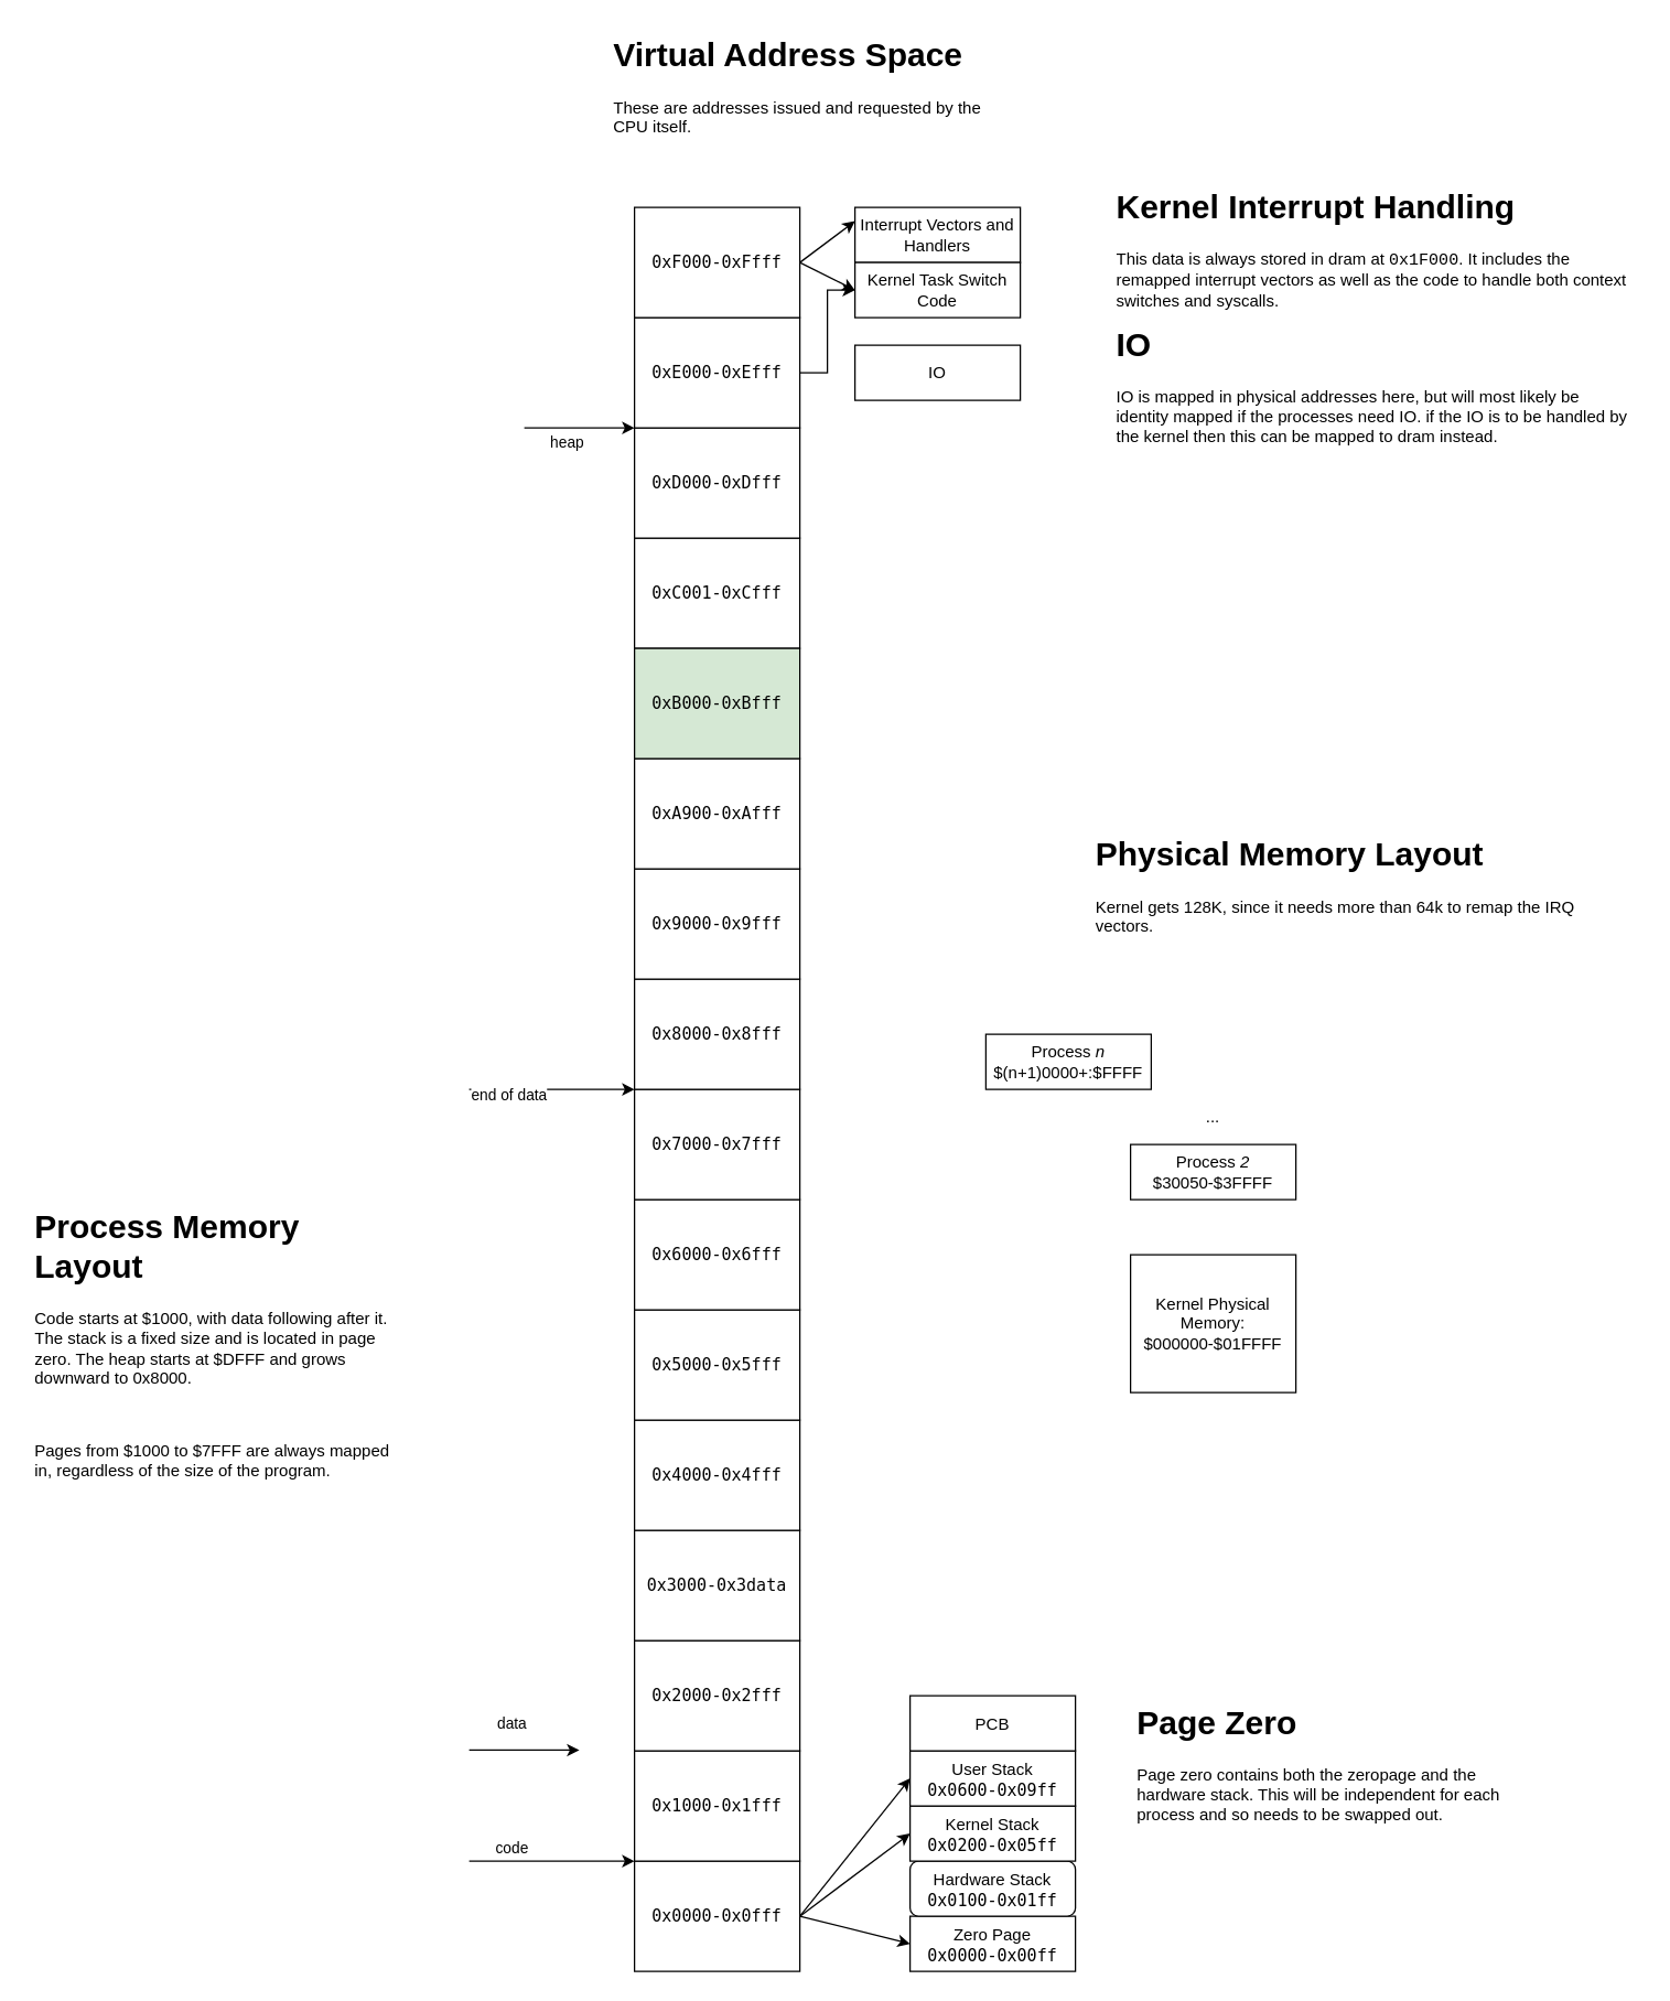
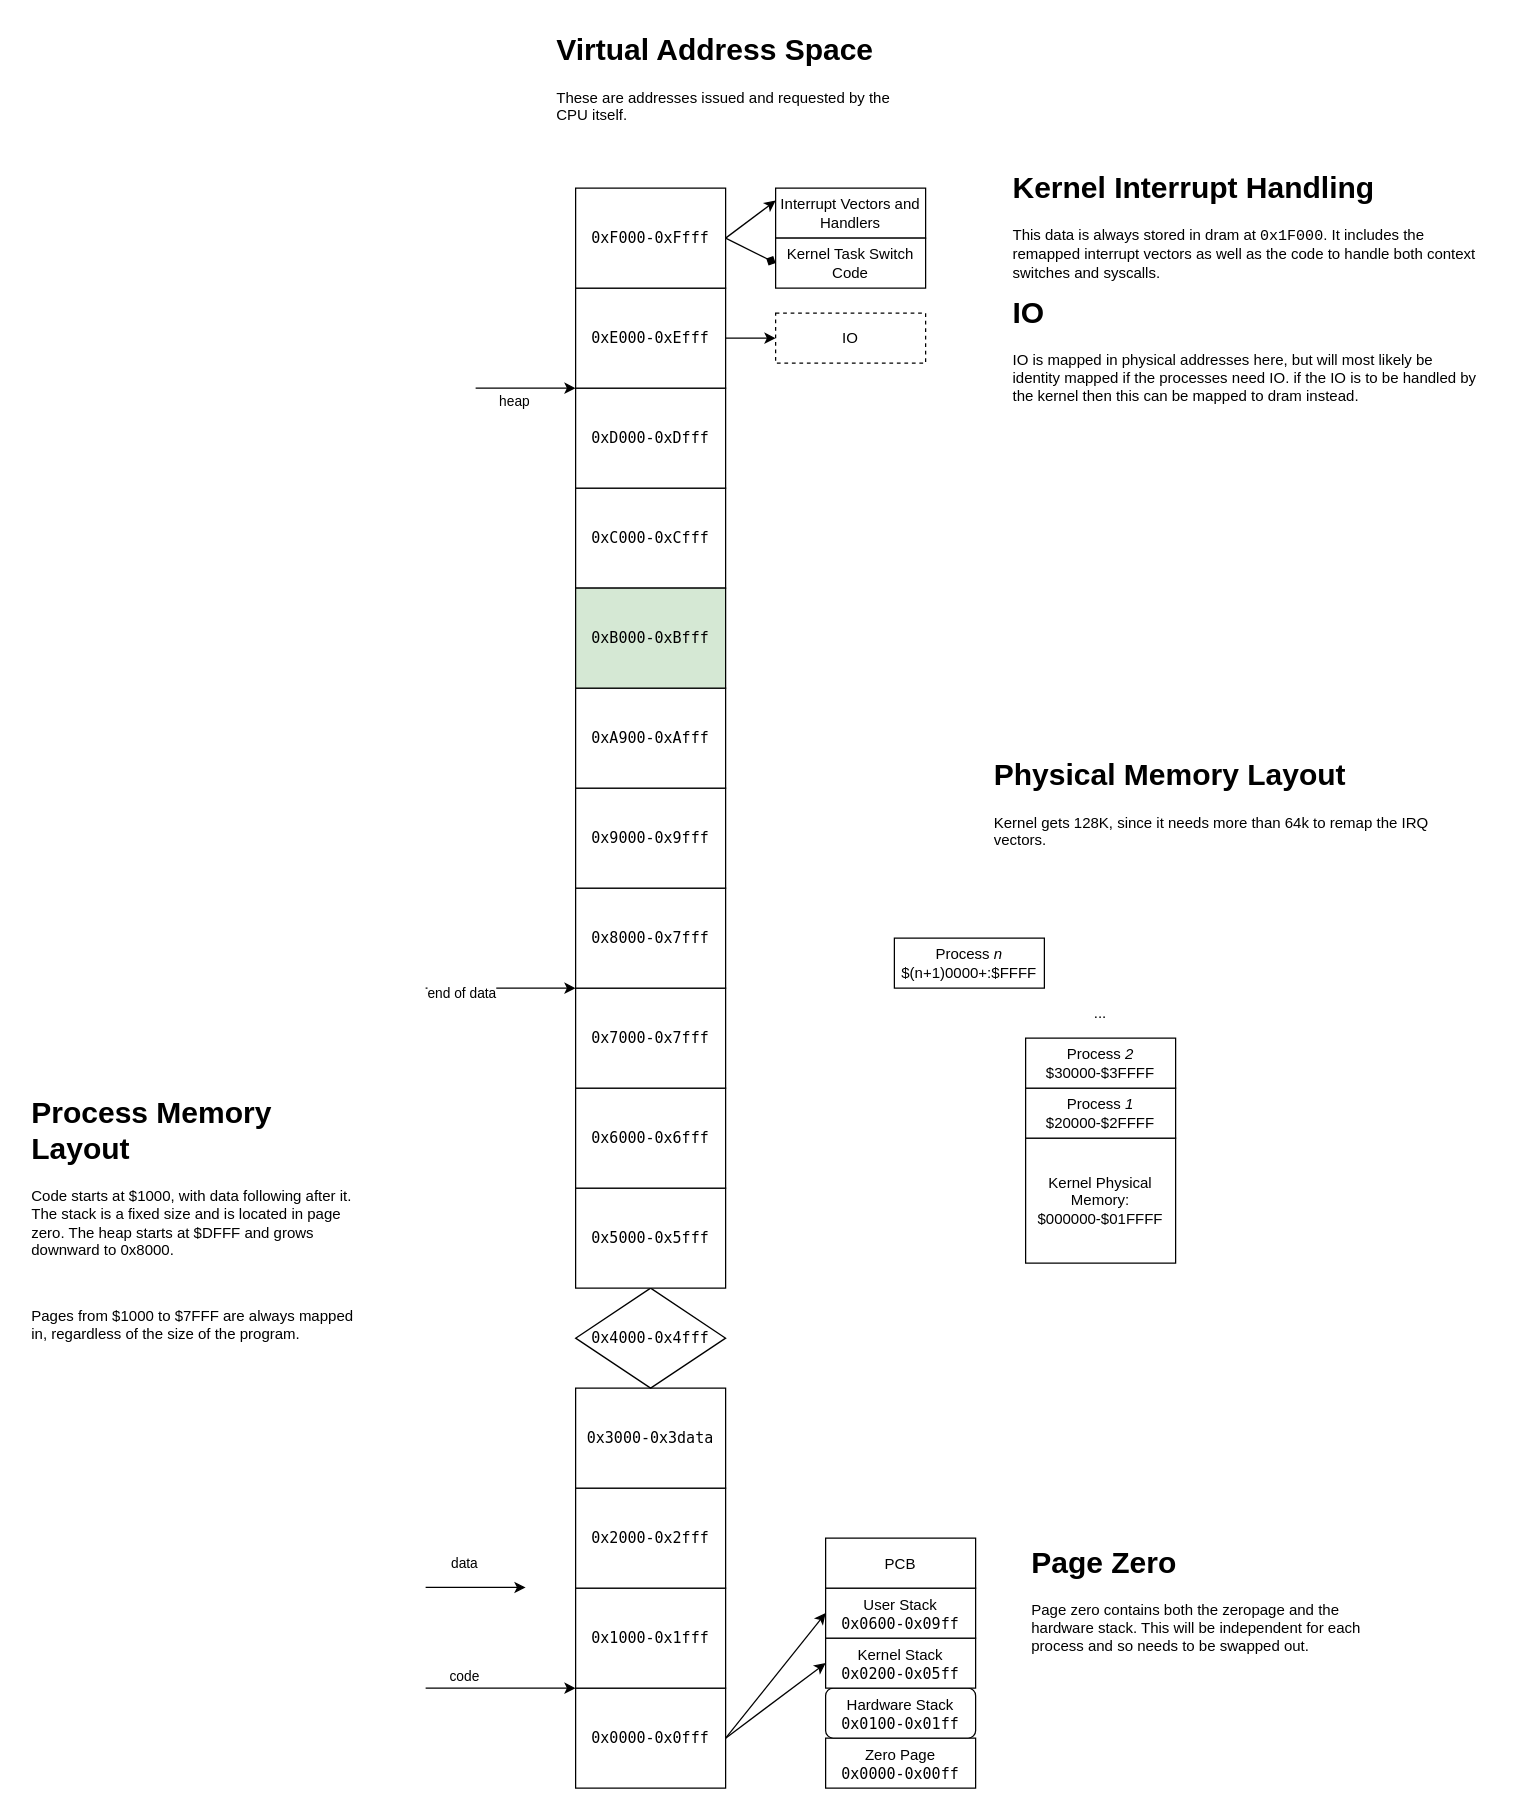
- <mxCell id="30" value="" style="endArrow=classic;html=1;rounded=0;exitX=1;exitY=0.5;exitDx=0;exitDy=0;entryX=0;entryY=0.5;entryDx=0;entryDy=0;" parent="1" source="18" target="25" edge="1"><mxGeometry width="50" height="50" relative="1" as="geometry"><mxPoint x="600" y="260" as="sourcePoint" /><mxPoint x="650" y="210" as="targetPoint" /></mxGeometry></mxCell>
+ <mxCell id="30" value="" style="endArrow=diamond;html=1;rounded=0;exitX=1;exitY=0.5;exitDx=0;exitDy=0;entryX=0;entryY=0.5;entryDx=0;entryDy=0;" parent="1" source="18" target="25" edge="1"><mxGeometry width="50" height="50" relative="1" as="geometry"><mxPoint x="600" y="260" as="sourcePoint" /><mxPoint x="650" y="210" as="targetPoint" /></mxGeometry></mxCell>
- <mxCell id="16" style="edgeStyle=orthogonalEdgeStyle;rounded=0;orthogonalLoop=1;jettySize=auto;html=1;" parent="1" source="17" target="25" edge="1"><mxGeometry relative="1" as="geometry" /></mxCell>
+ <mxCell id="16" style="edgeStyle=orthogonalEdgeStyle;rounded=0;orthogonalLoop=1;jettySize=auto;html=1;entryX=0;entryY=0.5;entryDx=0;entryDy=0;" parent="1" source="17" target="24" edge="1"><mxGeometry relative="1" as="geometry" /></mxCell>
- <mxCell id="24" value="IO" style="rounded=0;whiteSpace=wrap;html=1;" parent="1" vertex="1"><mxGeometry x="620" y="250" width="120" height="40" as="geometry" /></mxCell>
+ <mxCell id="24" value="IO" style="rounded=0;whiteSpace=wrap;html=1;dashed=1;" parent="1" vertex="1"><mxGeometry x="620" y="250" width="120" height="40" as="geometry" /></mxCell>
- <mxCell id="10" value="&lt;pre&gt;0xC001-0xCfff&lt;/pre&gt;" style="rounded=0;whiteSpace=wrap;html=1;" parent="1" vertex="1"><mxGeometry x="460" width="120" height="80" as="geometry" y="390" /></mxCell>
+ <mxCell id="10" value="&lt;pre&gt;0xC000-0xCfff&lt;/pre&gt;" style="rounded=0;whiteSpace=wrap;html=1;" parent="1" vertex="1"><mxGeometry x="460" width="120" height="80" as="geometry" y="390" /></mxCell>
- <mxCell id="11" value="&lt;pre&gt;0x8000-0x8fff&lt;/pre&gt;" style="rounded=0;whiteSpace=wrap;html=1;" parent="1" vertex="1"><mxGeometry x="460" y="710" width="120" height="80" as="geometry" /></mxCell>
+ <mxCell id="11" value="&lt;pre&gt;0x8000-0x7fff&lt;/pre&gt;" style="rounded=0;whiteSpace=wrap;html=1;" parent="1" vertex="1"><mxGeometry x="460" y="710" width="120" height="80" as="geometry" /></mxCell>
- <mxCell id="48" value="Process &lt;i&gt;2&lt;/i&gt;&lt;br&gt;$30050-$3FFFF" style="rounded=0;whiteSpace=wrap;html=1;" vertex="1" parent="1"><mxGeometry x="820" y="830" width="120" height="40" as="geometry" /></mxCell>
+ <mxCell id="48" value="Process &lt;i&gt;2&lt;/i&gt;&lt;br&gt;$30000-$3FFFF" style="rounded=0;whiteSpace=wrap;html=1;" vertex="1" parent="1"><mxGeometry x="820" y="830" width="120" height="40" as="geometry" /></mxCell>
+ <mxCell id="47" value="Process &lt;i&gt;1&lt;/i&gt;&lt;br&gt;$20000-$2FFFF" style="rounded=0;whiteSpace=wrap;html=1;" vertex="1" parent="1"><mxGeometry x="820" y="870" width="120" height="40" as="geometry" /></mxCell>
- <mxCell id="6" value="&lt;pre&gt;0x4000-0x4fff&lt;/pre&gt;" style="rounded=0;whiteSpace=wrap;html=1;" parent="1" vertex="1"><mxGeometry x="460" y="1030" width="120" height="80" as="geometry" /></mxCell>
+ <mxCell id="6" value="&lt;pre&gt;0x4000-0x4fff&lt;/pre&gt;" style="rhombus;whiteSpace=wrap;html=1;" parent="1" vertex="1"><mxGeometry x="460" y="1030" width="120" height="80" as="geometry" /></mxCell>
- <mxCell id="22" value="" style="endArrow=classic;html=1;rounded=0;exitX=1;exitY=0.5;exitDx=0;exitDy=0;entryX=0;entryY=0.5;entryDx=0;entryDy=0;" parent="1" source="2" target="20" edge="1"><mxGeometry width="50" height="50" relative="1" as="geometry"><mxPoint x="670" y="1390" as="sourcePoint" /><mxPoint x="720" y="1340" as="targetPoint" /></mxGeometry></mxCell>
